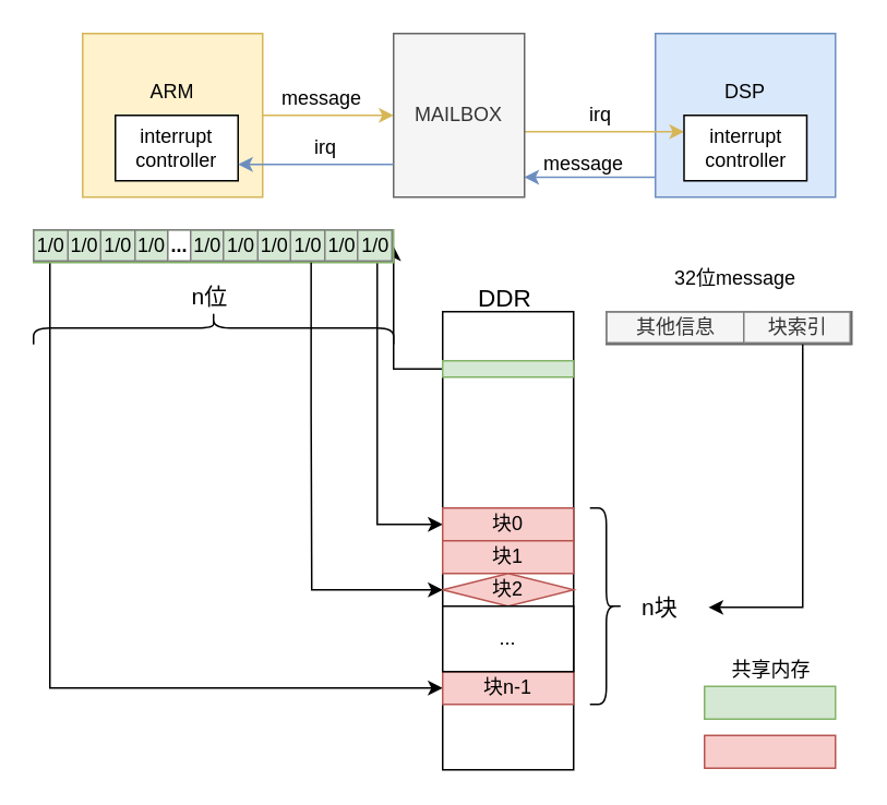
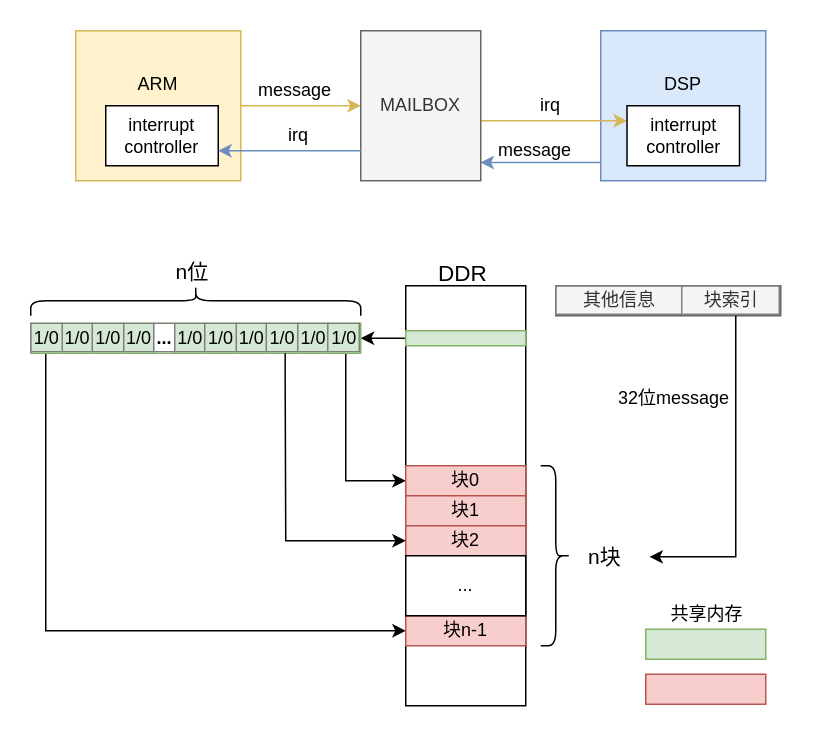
- <mxCell id="16" value="&lt;table border=&quot;1&quot; width=&quot;100%&quot; style=&quot;width: 100% ; height: 100% ; border-collapse: collapse&quot;&gt;&lt;tbody&gt;&lt;tr&gt;&lt;td align=&quot;center&quot;&gt;1/0&lt;/td&gt;&lt;td style=&quot;text-align: center&quot;&gt;1/0&lt;/td&gt;&lt;td style=&quot;text-align: center&quot;&gt;1/0&lt;/td&gt;&lt;td style=&quot;text-align: center&quot;&gt;1/0&lt;/td&gt;&lt;td style=&quot;text-align: center ; background-color: rgb(255 , 255 , 255)&quot;&gt;&lt;b&gt;...&lt;/b&gt;&lt;/td&gt;&lt;td style=&quot;text-align: center&quot;&gt;1/0&lt;/td&gt;&lt;td style=&quot;text-align: center&quot;&gt;1/0&lt;/td&gt;&lt;td style=&quot;text-align: center&quot;&gt;1/0&lt;/td&gt;&lt;td style=&quot;text-align: center&quot;&gt;1/0&lt;/td&gt;&lt;td style=&quot;text-align: center&quot;&gt;1/0&lt;/td&gt;&lt;td align=&quot;center&quot;&gt;1/0&lt;/td&gt;&lt;/tr&gt;&lt;/tbody&gt;&lt;/table&gt;" style="text;html=1;strokeColor=#82b366;fillColor=#d5e8d4;overflow=fill;" vertex="1" parent="1"><mxGeometry x="20" y="140" width="220" height="20" as="geometry" /></mxCell>
+ <mxCell id="16" value="&lt;table border=&quot;1&quot; width=&quot;100%&quot; style=&quot;width: 100% ; height: 100% ; border-collapse: collapse&quot;&gt;&lt;tbody&gt;&lt;tr&gt;&lt;td align=&quot;center&quot;&gt;1/0&lt;/td&gt;&lt;td style=&quot;text-align: center&quot;&gt;1/0&lt;/td&gt;&lt;td style=&quot;text-align: center&quot;&gt;1/0&lt;/td&gt;&lt;td style=&quot;text-align: center&quot;&gt;1/0&lt;/td&gt;&lt;td style=&quot;text-align: center ; background-color: rgb(255 , 255 , 255)&quot;&gt;&lt;b&gt;...&lt;/b&gt;&lt;/td&gt;&lt;td style=&quot;text-align: center&quot;&gt;1/0&lt;/td&gt;&lt;td style=&quot;text-align: center&quot;&gt;1/0&lt;/td&gt;&lt;td style=&quot;text-align: center&quot;&gt;1/0&lt;/td&gt;&lt;td style=&quot;text-align: center&quot;&gt;1/0&lt;/td&gt;&lt;td style=&quot;text-align: center&quot;&gt;1/0&lt;/td&gt;&lt;td align=&quot;center&quot;&gt;1/0&lt;/td&gt;&lt;/tr&gt;&lt;/tbody&gt;&lt;/table&gt;" style="text;html=1;strokeColor=#82b366;fillColor=#d5e8d4;overflow=fill;" vertex="1" parent="1"><mxGeometry x="20" y="215" width="220" height="20" as="geometry" /></mxCell>
- <mxCell id="33" value="32位message" style="text;html=1;resizable=0;points=[];autosize=1;align=left;verticalAlign=top;spacingTop=-4;" vertex="1" parent="1"><mxGeometry x="410" y="160" width="90" height="20" as="geometry" /></mxCell>
+ <mxCell id="33" value="32位message" style="text;html=1;resizable=0;points=[];autosize=1;align=left;verticalAlign=top;spacingTop=-4;" vertex="1" parent="1"><mxGeometry x="410" y="255" width="90" height="20" as="geometry" /></mxCell>
- <mxCell id="19" value="块2" style="rhombus;whiteSpace=wrap;html=1;fillColor=#f8cecc;strokeColor=#b85450;" vertex="1" parent="1"><mxGeometry x="270" y="350" width="80" height="20" as="geometry" /></mxCell>
+ <mxCell id="19" value="块2" style="rounded=0;whiteSpace=wrap;html=1;fillColor=#f8cecc;strokeColor=#b85450;" vertex="1" parent="1"><mxGeometry x="270" y="350" width="80" height="20" as="geometry" /></mxCell>
